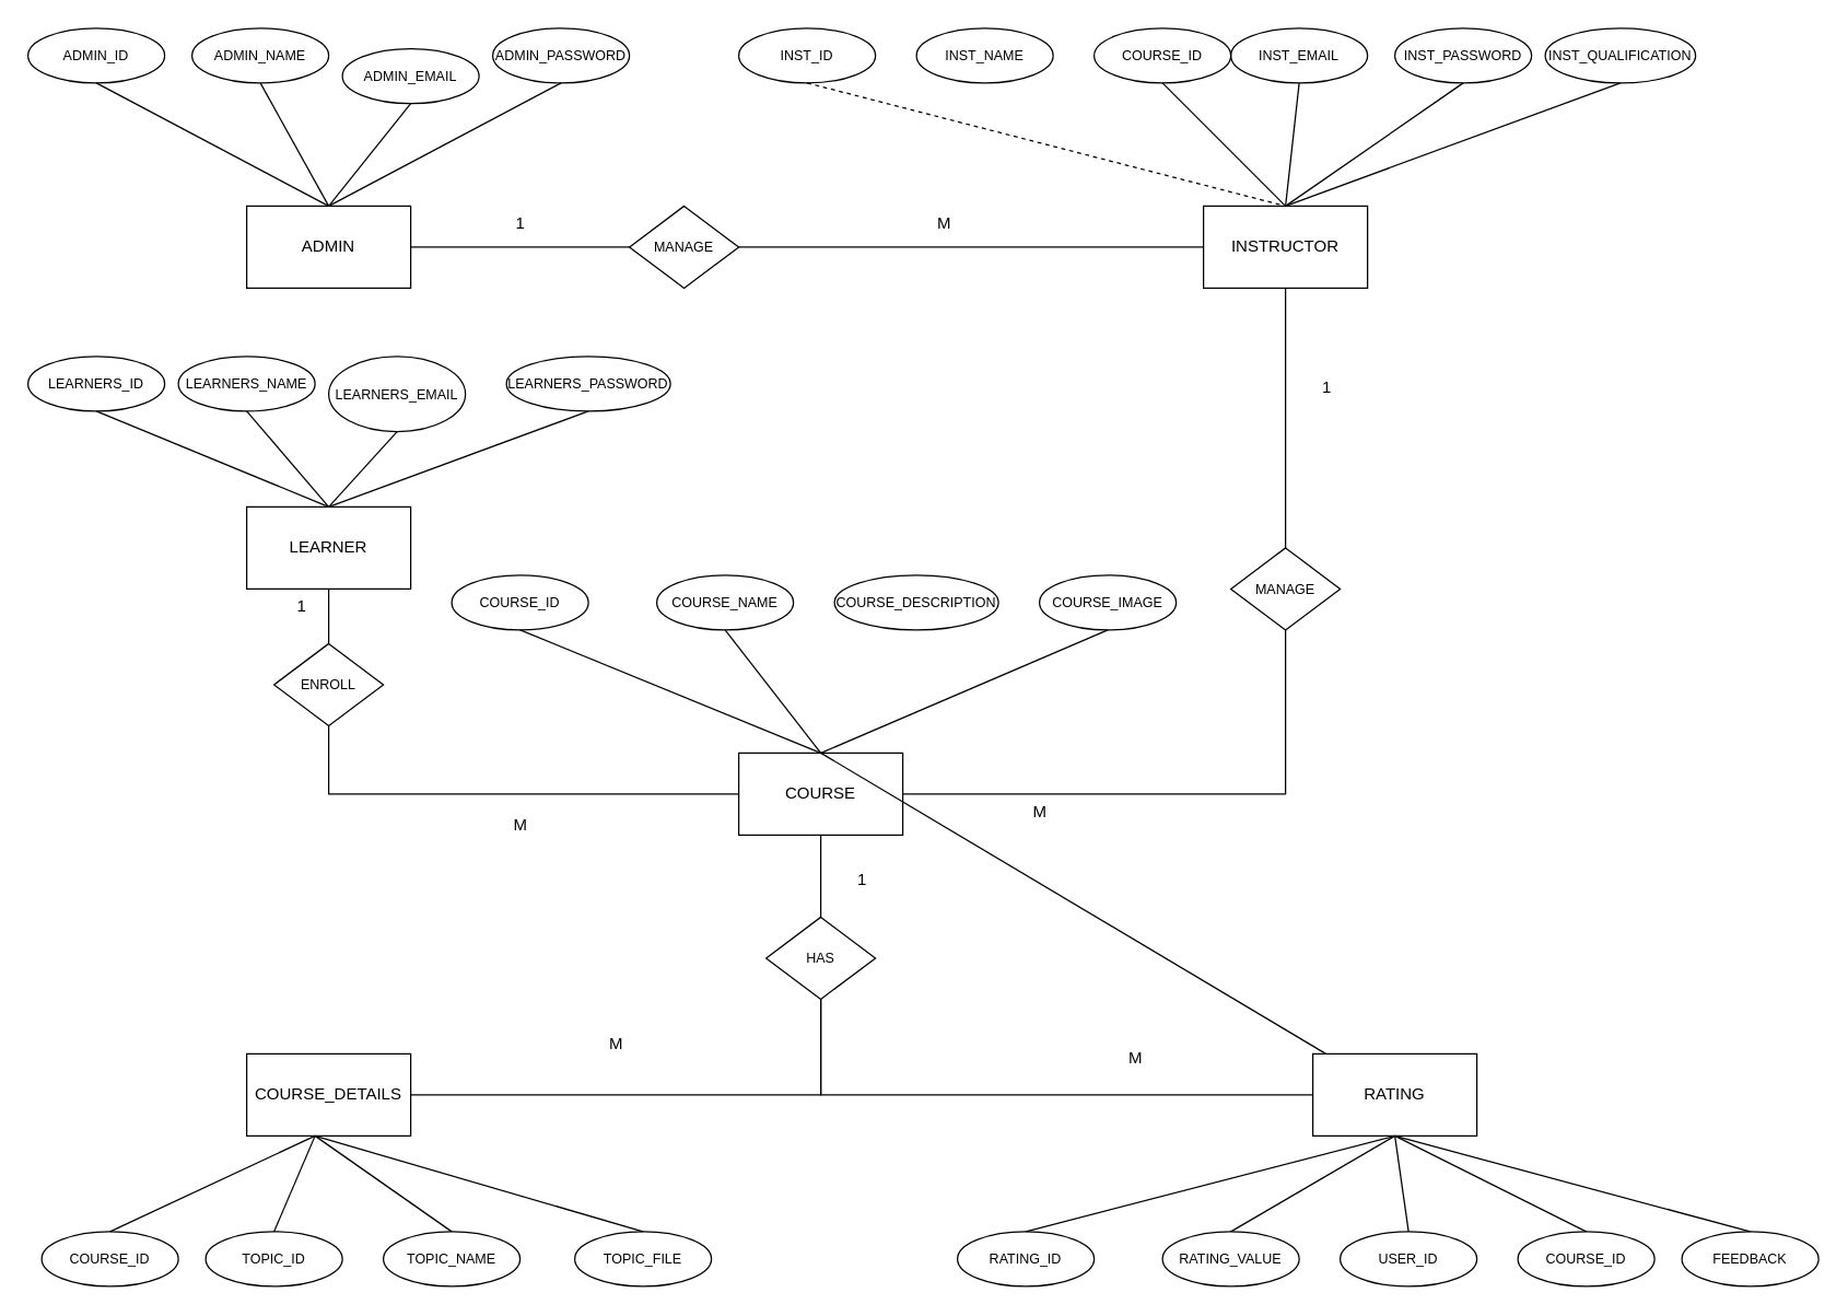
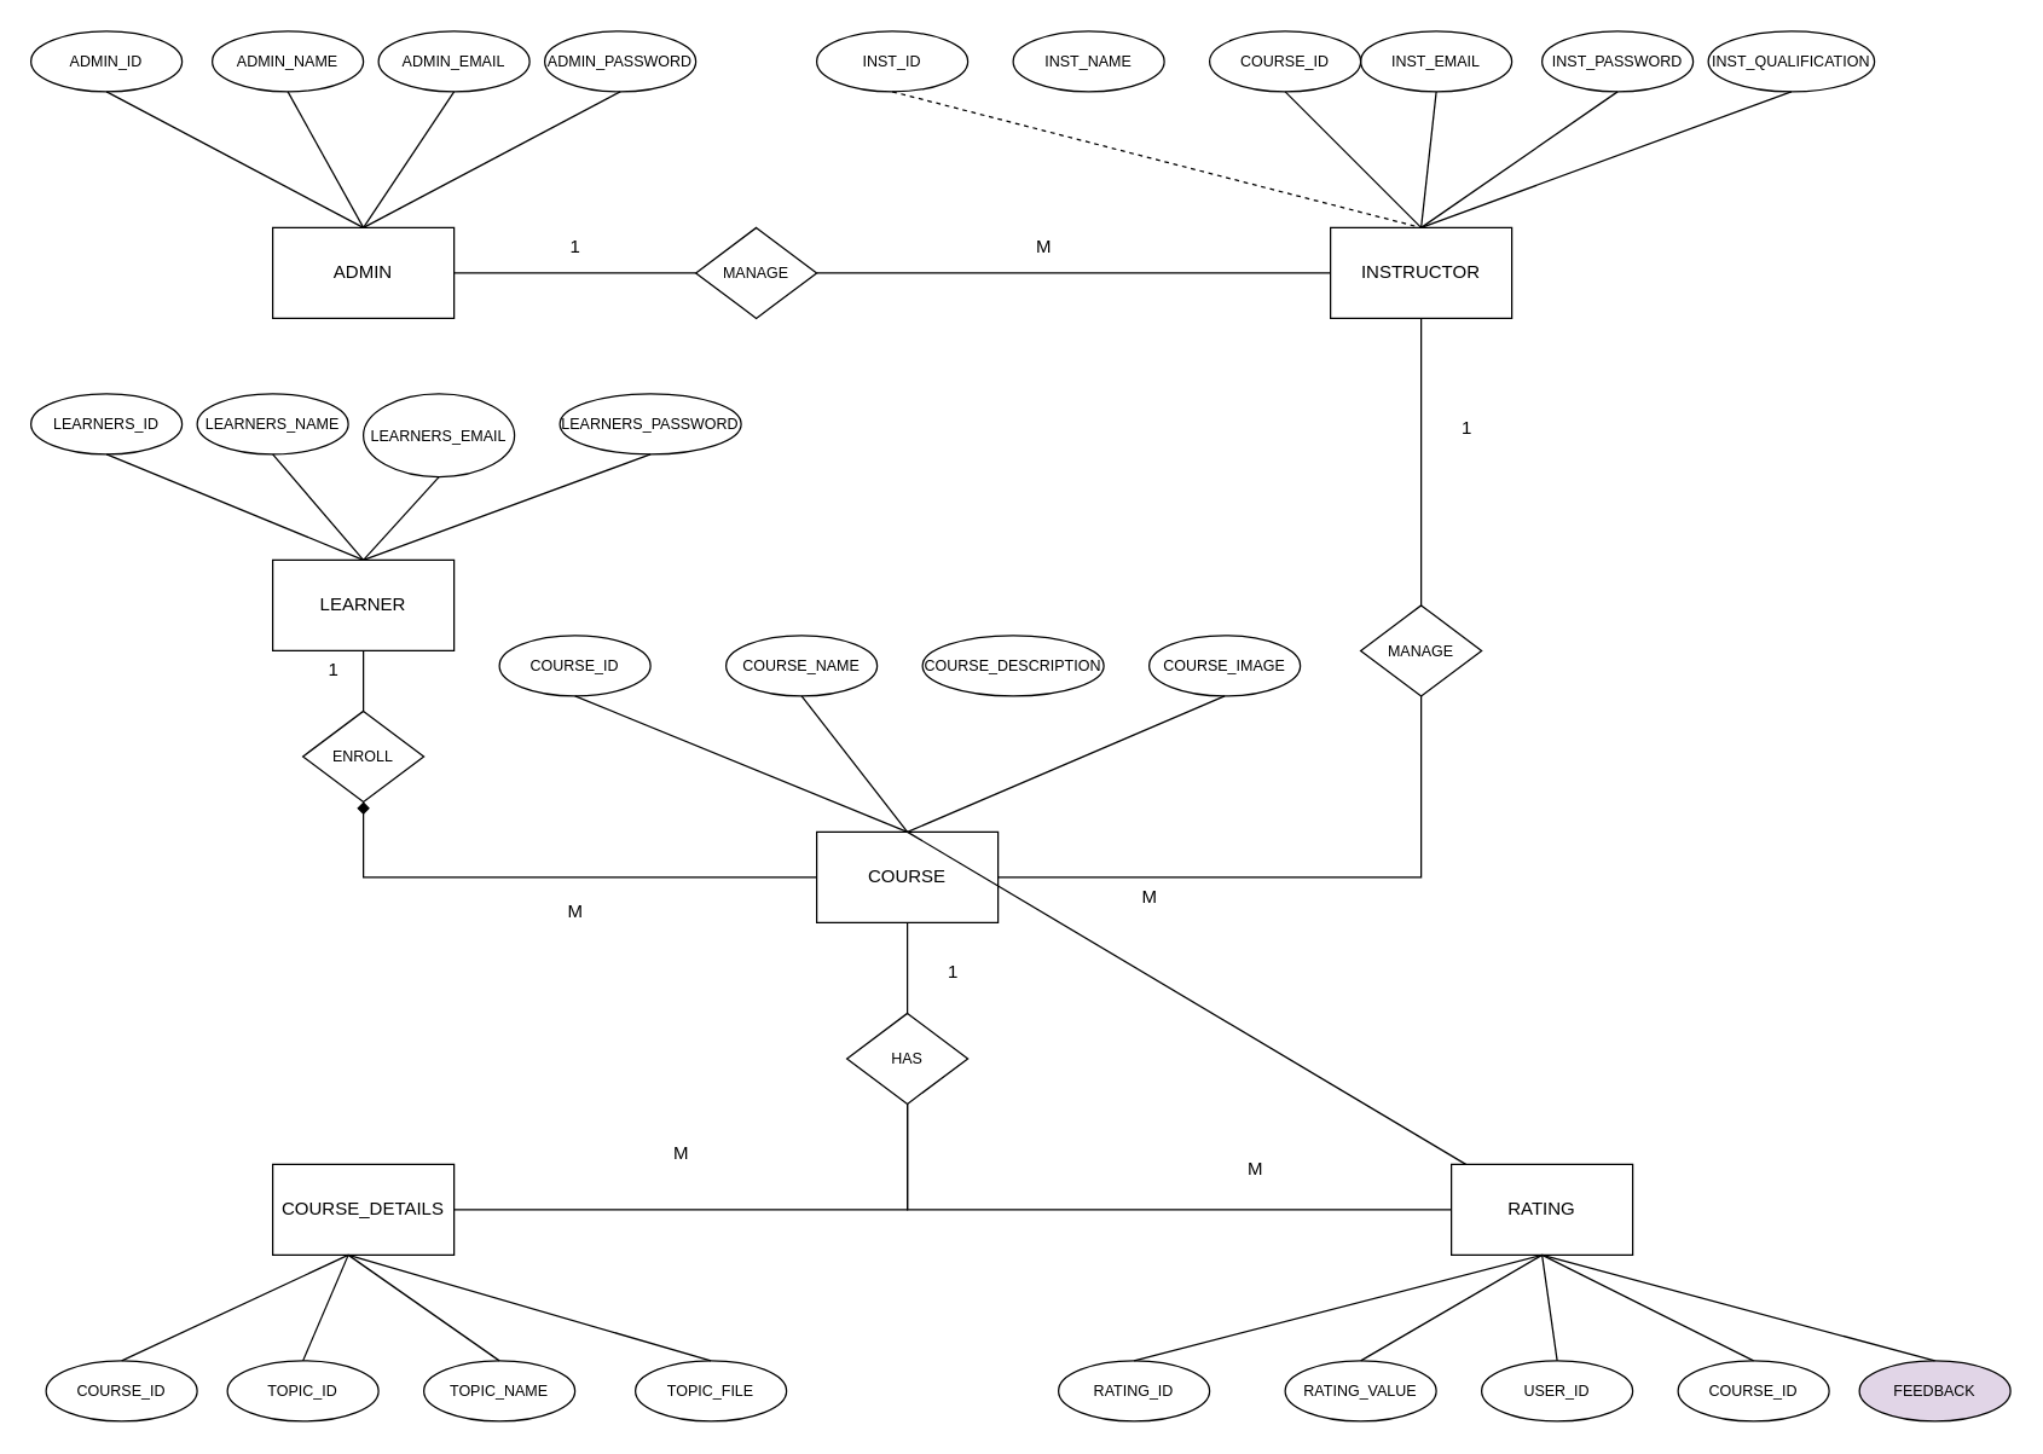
- <mxCell id="31" value="&lt;font style=&quot;font-size: 10px;&quot;&gt;ADMIN_EMAIL&lt;/font&gt;" style="ellipse;whiteSpace=wrap;html=1;" vertex="1" parent="1"><mxGeometry x="250" y="35" width="100" height="40" as="geometry" /></mxCell>
+ <mxCell id="31" value="&lt;font style=&quot;font-size: 10px;&quot;&gt;ADMIN_EMAIL&lt;/font&gt;" style="ellipse;whiteSpace=wrap;html=1;" vertex="1" parent="1"><mxGeometry x="250" y="20" width="100" height="40" as="geometry" /></mxCell>
- <mxCell id="22" value="" style="endArrow=none;html=1;rounded=0;exitX=0;exitY=0.5;exitDx=0;exitDy=0;entryX=0.5;entryY=1;entryDx=0;entryDy=0;" edge="1" parent="1" source="12" target="11"><mxGeometry width="50" height="50" relative="1" as="geometry"><mxPoint x="190" y="580" as="sourcePoint" /><mxPoint x="240" y="530" as="targetPoint" /><Array as="points"><mxPoint x="240" y="580" /></Array></mxGeometry></mxCell>
+ <mxCell id="22" value="" style="endArrow=diamond;html=1;rounded=0;exitX=0;exitY=0.5;exitDx=0;exitDy=0;entryX=0.5;entryY=1;entryDx=0;entryDy=0;" edge="1" parent="1" source="12" target="11"><mxGeometry width="50" height="50" relative="1" as="geometry"><mxPoint x="190" y="580" as="sourcePoint" /><mxPoint x="240" y="530" as="targetPoint" /><Array as="points"><mxPoint x="240" y="580" /></Array></mxGeometry></mxCell>
- <mxCell id="48" value="&lt;font style=&quot;font-size: 10px;&quot;&gt;FEEDBACK&lt;/font&gt;" style="ellipse;whiteSpace=wrap;html=1;" vertex="1" parent="1"><mxGeometry x="1230" y="900" width="100" height="40" as="geometry" /></mxCell>
+ <mxCell id="48" value="&lt;font style=&quot;font-size: 10px;&quot;&gt;FEEDBACK&lt;/font&gt;" style="ellipse;whiteSpace=wrap;html=1;fillColor=#e1d5e7;" vertex="1" parent="1"><mxGeometry x="1230" y="900" width="100" height="40" as="geometry" /></mxCell>
